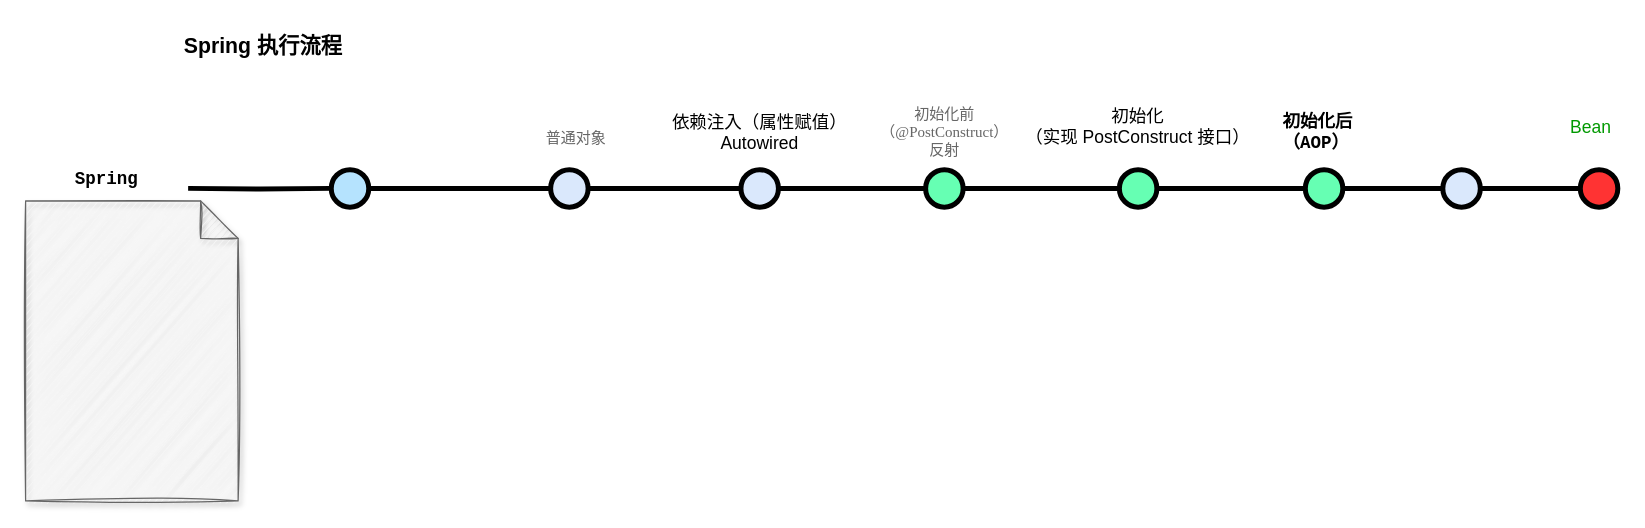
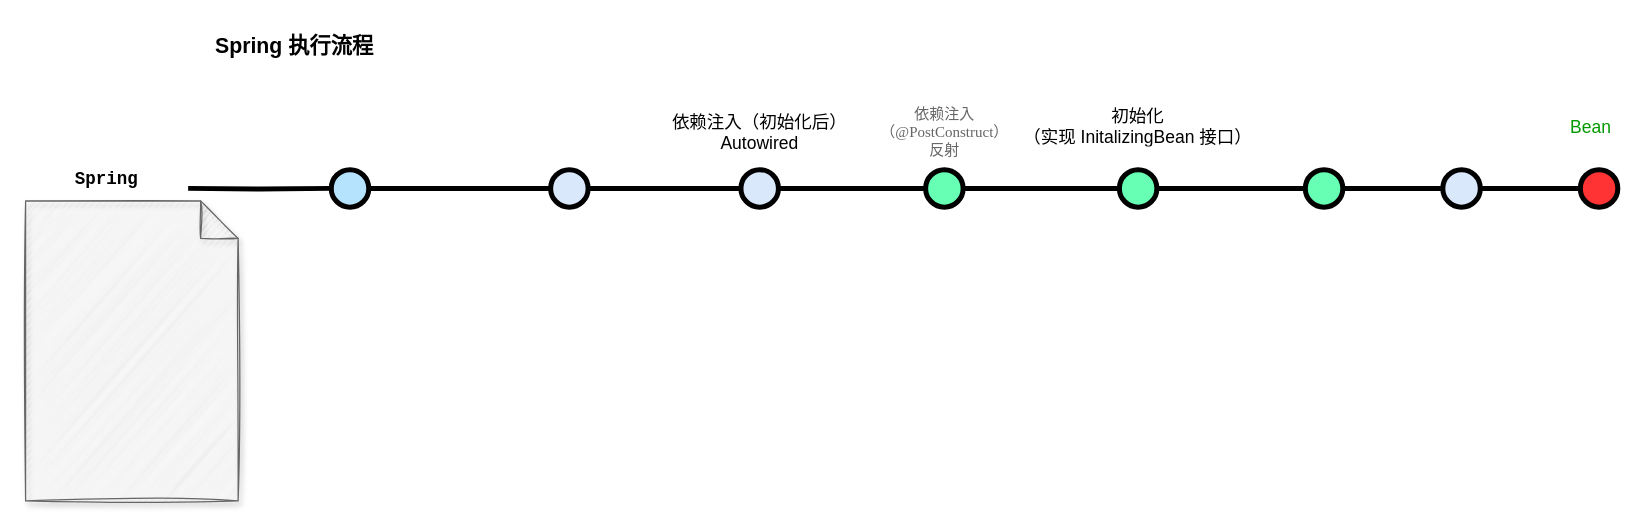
- <mxCell id="2" value="Spring 执行流程" style="text;whiteSpace=wrap;html=1;fontStyle=1;fontSize=17;" parent="1" vertex="1"><mxGeometry x="145" y="20" width="140" height="35" as="geometry" /></mxCell>
+ <mxCell id="2" value="Spring 执行流程" style="text;whiteSpace=wrap;html=1;fontStyle=1;fontSize=17;" parent="1" vertex="1"><mxGeometry x="170" y="20" width="140" height="35" as="geometry" /></mxCell>
- <mxCell id="18" value="初始化&lt;br&gt;（实现 PostConstruct 接口）" style="text;html=1;strokeColor=none;fillColor=none;align=center;verticalAlign=middle;whiteSpace=wrap;overflow=hidden;fontSize=14;" parent="1" vertex="1"><mxGeometry x="810" y="55" width="200" height="90" as="geometry" /></mxCell>
+ <mxCell id="18" value="初始化&lt;br&gt;（实现 InitalizingBean 接口）" style="text;html=1;strokeColor=none;fillColor=none;align=center;verticalAlign=middle;whiteSpace=wrap;overflow=hidden;fontSize=14;" parent="1" vertex="1"><mxGeometry x="810" y="55" width="200" height="90" as="geometry" /></mxCell>
- <mxCell id="17" value="依赖注入（属性赋值）&lt;br&gt;Autowired" style="text;html=1;strokeColor=none;fillColor=none;align=center;verticalAlign=middle;whiteSpace=wrap;overflow=hidden;fontSize=14;" parent="1" vertex="1"><mxGeometry x="520.88" y="82.5" width="172.75" height="45" as="geometry" /></mxCell>
+ <mxCell id="17" value="依赖注入（初始化后）&lt;br&gt;Autowired" style="text;html=1;strokeColor=none;fillColor=none;align=center;verticalAlign=middle;whiteSpace=wrap;overflow=hidden;fontSize=14;" parent="1" vertex="1"><mxGeometry x="520.88" y="82.5" width="172.75" height="45" as="geometry" /></mxCell>
- <mxCell id="20" value="初始化前&lt;br&gt;（@PostConstruct）&lt;br&gt;反射" style="text;html=1;align=center;verticalAlign=middle;resizable=0;points=[];autosize=1;strokeColor=none;fillColor=none;fontSize=12;fontFamily=Georgia;fontColor=#666666;" vertex="1" parent="1"><mxGeometry x="690" y="75" width="130" height="60" as="geometry" /></mxCell>
+ <mxCell id="20" value="依赖注入&lt;br&gt;（@PostConstruct）&lt;br&gt;反射" style="text;html=1;align=center;verticalAlign=middle;resizable=0;points=[];autosize=1;strokeColor=none;fillColor=none;fontSize=12;fontFamily=Georgia;fontColor=#666666;" vertex="1" parent="1"><mxGeometry x="690" y="75" width="130" height="60" as="geometry" /></mxCell>
- <mxCell id="15" value="初始化后&lt;br&gt;（AOP）" style="text;html=1;strokeColor=none;fillColor=none;align=left;verticalAlign=middle;whiteSpace=wrap;overflow=hidden;fontSize=14;fontStyle=1;fontFamily=Courier New;" parent="1" vertex="1"><mxGeometry x="1023.75" y="85" width="70" height="40" as="geometry" /></mxCell>
- <mxCell id="19" value="普通对象" style="text;html=1;align=center;verticalAlign=middle;resizable=0;points=[];autosize=1;strokeColor=none;fillColor=none;fontSize=12;fontFamily=Georgia;fontColor=#666666;" vertex="1" parent="1"><mxGeometry x="425" y="95" width="70" height="30" as="geometry" /></mxCell>
